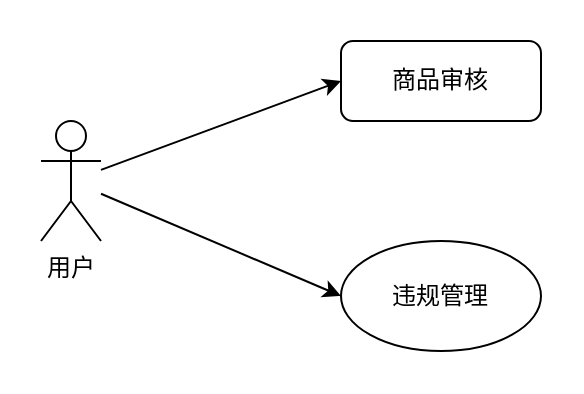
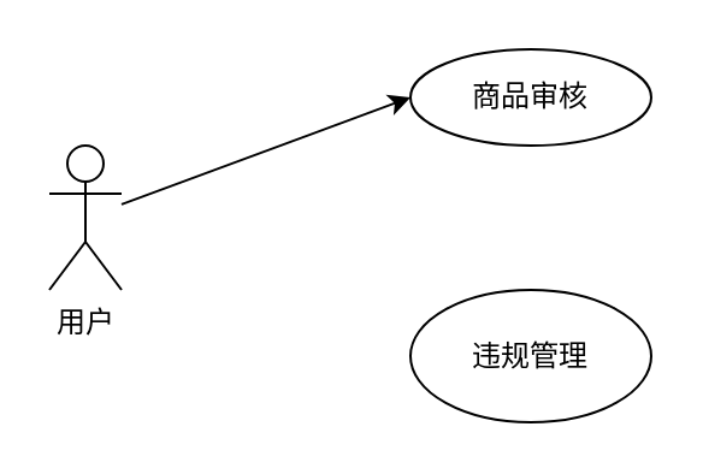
- <mxCell id="5" value="商品审核" style="whiteSpace=wrap;html=1;rounded=1;" vertex="1" parent="1"><mxGeometry x="170" y="20" width="100" height="40" as="geometry" /></mxCell>
+ <mxCell id="5" value="商品审核" style="ellipse;whiteSpace=wrap;html=1;" vertex="1" parent="1"><mxGeometry x="170" y="20" width="100" height="40" as="geometry" /></mxCell>
- <mxCell id="3" style="edgeStyle=none;rounded=0;orthogonalLoop=1;jettySize=auto;html=1;entryX=0;entryY=0.5;entryDx=0;entryDy=0;fontSize=11;" edge="1" parent="1" source="4" target="6"><mxGeometry relative="1" as="geometry" /></mxCell>
